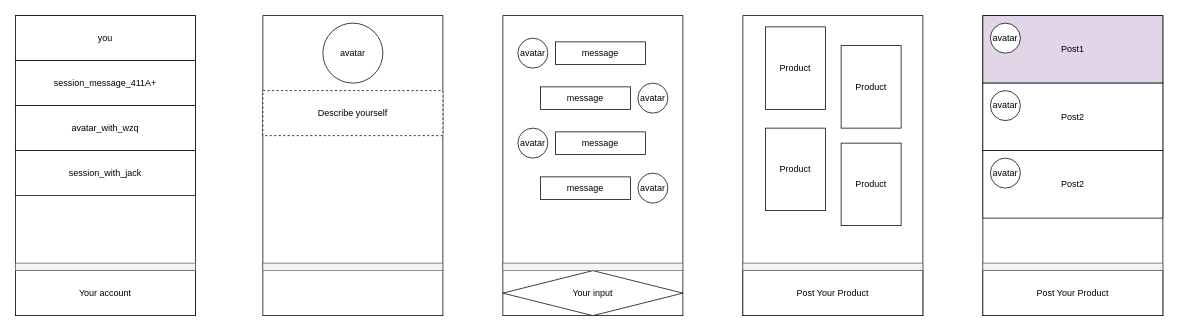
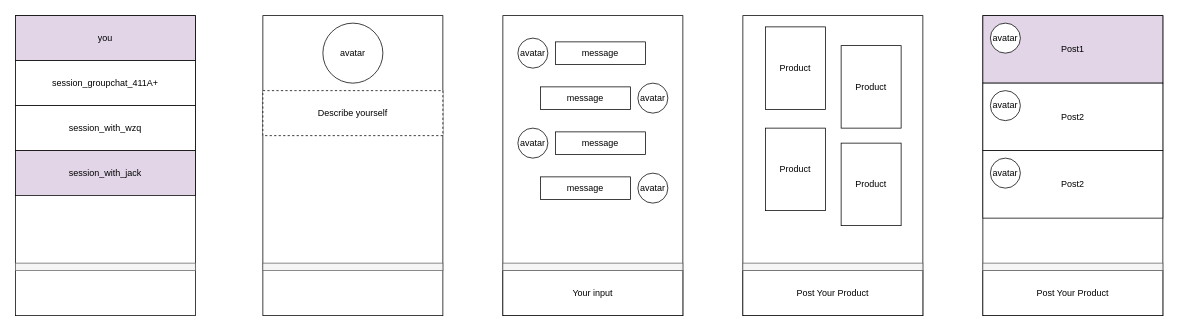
- <mxCell id="3" value="you" style="rounded=0;whiteSpace=wrap;html=1;" parent="1" vertex="1"><mxGeometry x="20" y="20" width="240" height="60" as="geometry" /></mxCell>
+ <mxCell id="3" value="you" style="rounded=0;whiteSpace=wrap;html=1;fillColor=#e1d5e7;" parent="1" vertex="1"><mxGeometry x="20" y="20" width="240" height="60" as="geometry" /></mxCell>
- <mxCell id="4" value="session_message_411A+" style="rounded=0;whiteSpace=wrap;html=1;" parent="1" vertex="1"><mxGeometry x="20" y="80" width="240" height="60" as="geometry" /></mxCell>
+ <mxCell id="4" value="session_groupchat_411A+" style="rounded=0;whiteSpace=wrap;html=1;" parent="1" vertex="1"><mxGeometry x="20" y="80" width="240" height="60" as="geometry" /></mxCell>
- <mxCell id="5" value="avatar_with_wzq" style="rounded=0;whiteSpace=wrap;html=1;" parent="1" vertex="1"><mxGeometry x="20" y="140" width="240" height="60" as="geometry" /></mxCell>
+ <mxCell id="5" value="session_with_wzq" style="rounded=0;whiteSpace=wrap;html=1;" parent="1" vertex="1"><mxGeometry x="20" y="140" width="240" height="60" as="geometry" /></mxCell>
- <mxCell id="6" value="session_with_jack" style="rounded=0;whiteSpace=wrap;html=1;" parent="1" vertex="1"><mxGeometry x="20" y="200" width="240" height="60" as="geometry" /></mxCell>
+ <mxCell id="6" value="session_with_jack" style="rounded=0;whiteSpace=wrap;html=1;fillColor=#e1d5e7;" parent="1" vertex="1"><mxGeometry x="20" y="200" width="240" height="60" as="geometry" /></mxCell>
- <mxCell id="7" value="Your account" style="rounded=0;whiteSpace=wrap;html=1;" parent="1" vertex="1"><mxGeometry x="20" y="360" width="240" height="60" as="geometry" /></mxCell>
- <mxCell id="14" value="Your input" style="rhombus;whiteSpace=wrap;html=1;" vertex="1" parent="1"><mxGeometry x="670" y="360" width="240" height="60" as="geometry" /></mxCell>
+ <mxCell id="14" value="Your input" style="rounded=0;whiteSpace=wrap;html=1;" vertex="1" parent="1"><mxGeometry x="670" y="360" width="240" height="60" as="geometry" /></mxCell>
